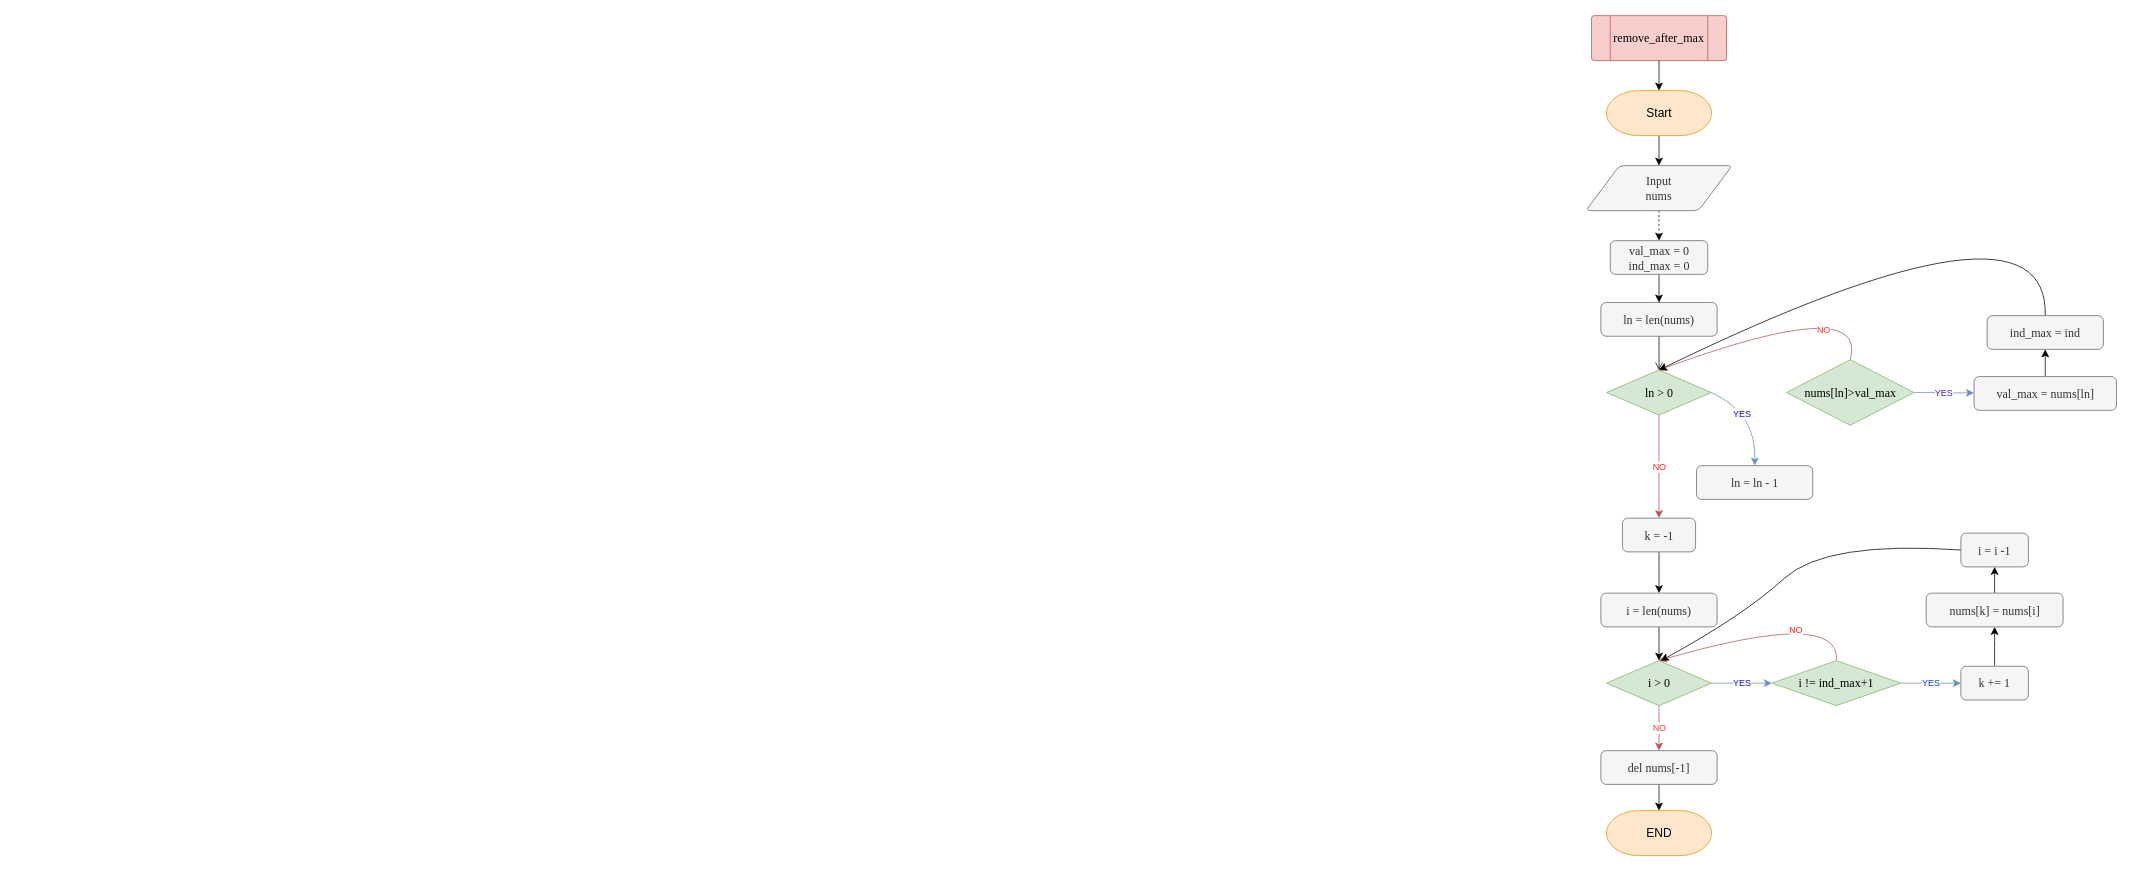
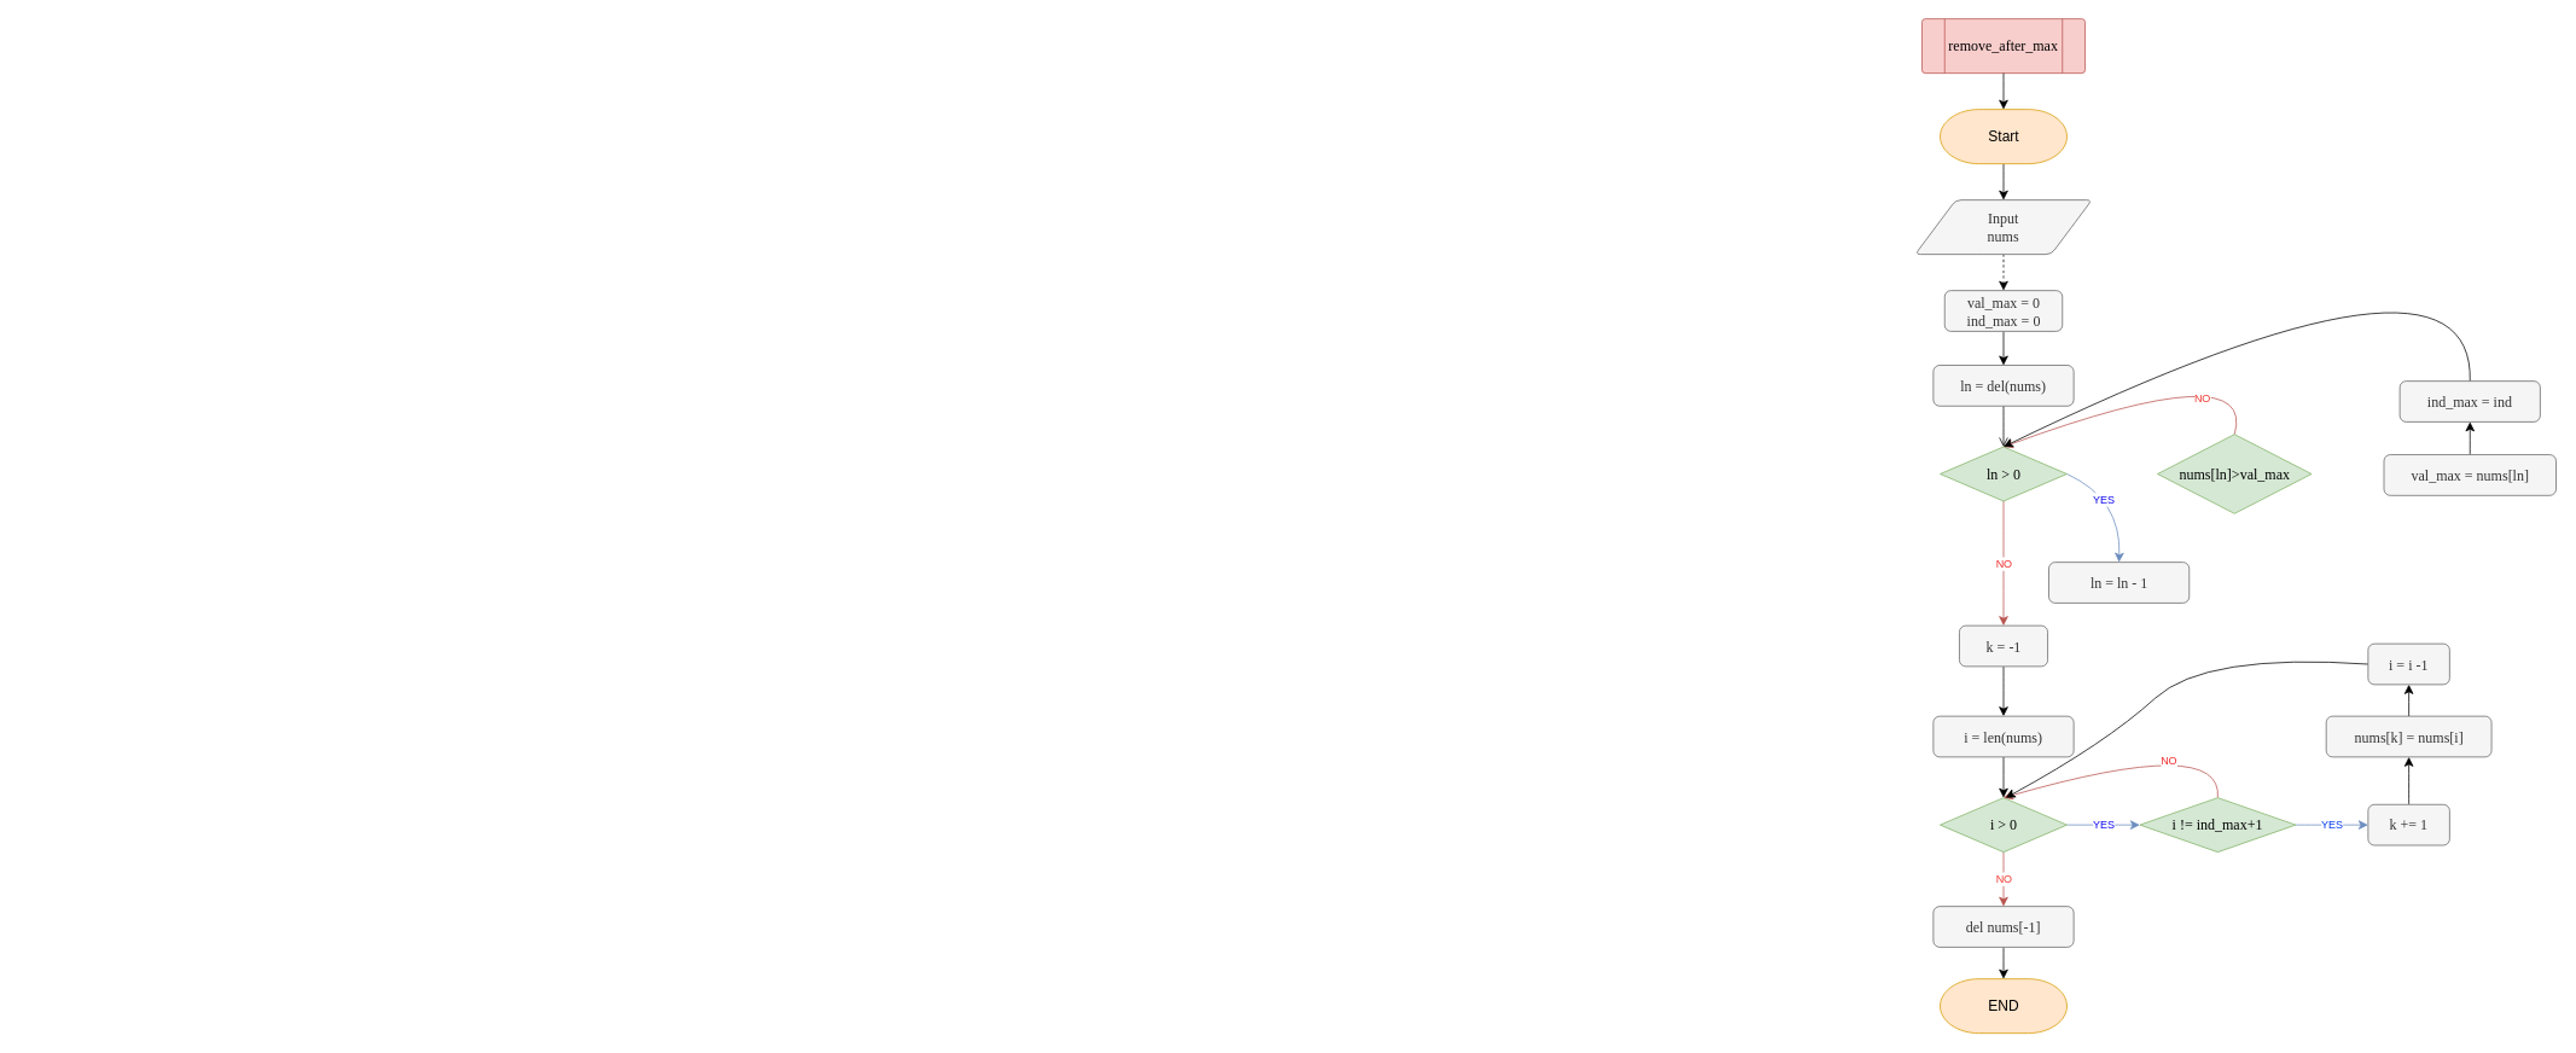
- <mxCell id="12" value="&lt;div&gt;ln = len(nums)&lt;/div&gt;" style="rounded=1;whiteSpace=wrap;html=1;absoluteArcSize=1;arcSize=14;strokeWidth=1;fontFamily=Lucida Console;fontSize=16;fillColor=#f5f5f5;strokeColor=#666666;fontColor=#333333;" vertex="1" parent="1"><mxGeometry x="2134" y="402.5" width="155" height="45" as="geometry" /></mxCell>
+ <mxCell id="12" value="&lt;div&gt;ln = del(nums)&lt;/div&gt;" style="rounded=1;whiteSpace=wrap;html=1;absoluteArcSize=1;arcSize=14;strokeWidth=1;fontFamily=Lucida Console;fontSize=16;fillColor=#f5f5f5;strokeColor=#666666;fontColor=#333333;" vertex="1" parent="1"><mxGeometry x="2134" y="402.5" width="155" height="45" as="geometry" /></mxCell>
- <mxCell id="19" value="YES" style="edgeStyle=none;curved=1;rounded=0;orthogonalLoop=1;jettySize=auto;html=1;exitX=1;exitY=0.5;exitDx=0;exitDy=0;exitPerimeter=0;fontSize=12;startSize=8;endSize=8;fillColor=#dae8fc;strokeColor=#6c8ebf;fontColor=#301AF0;" edge="1" parent="1" source="21" target="23"><mxGeometry relative="1" as="geometry" /></mxCell>
